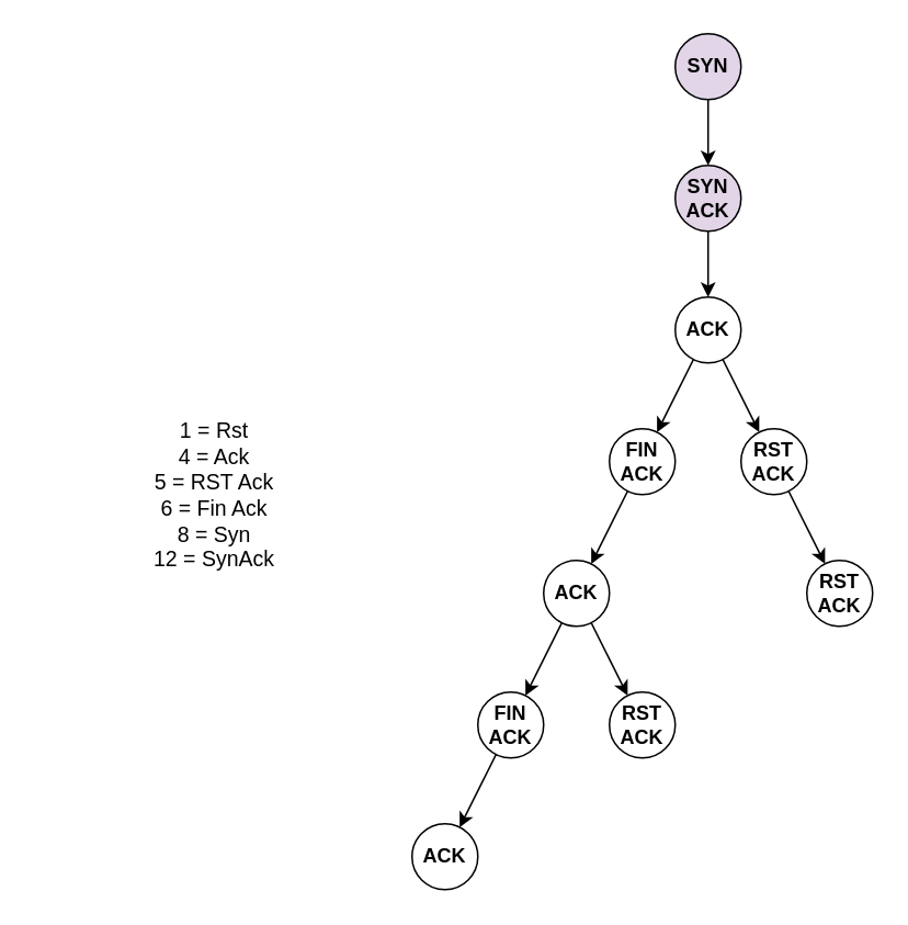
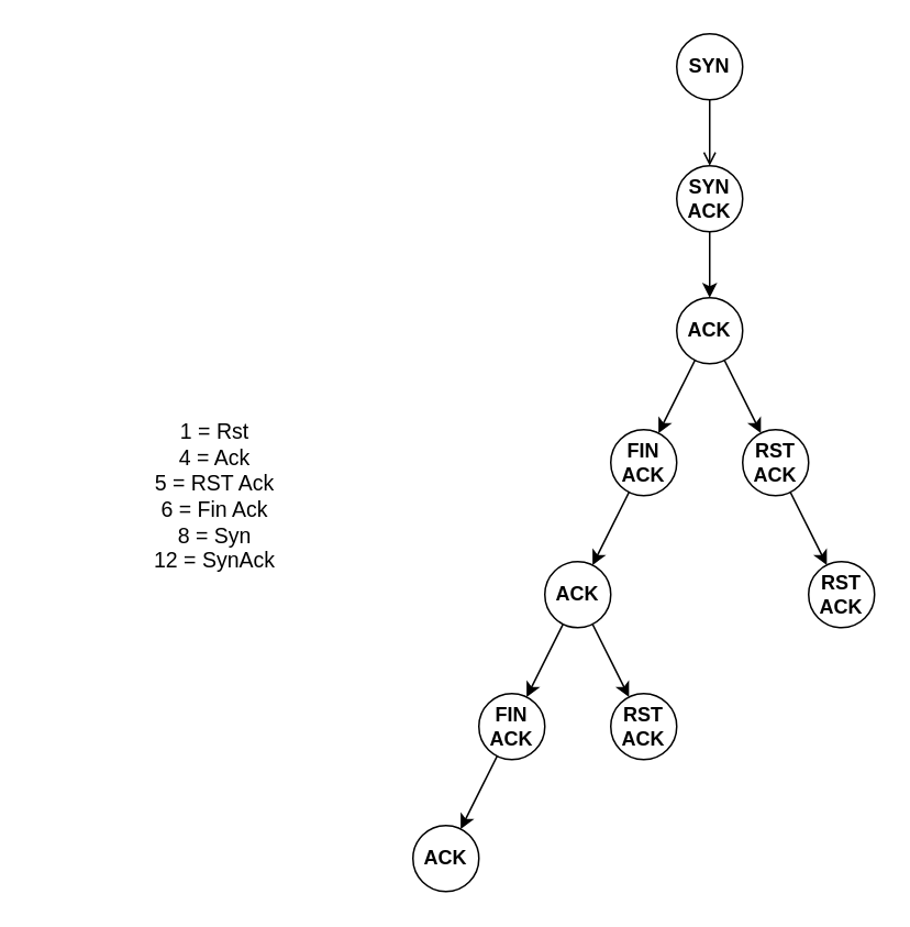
- <mxCell id="3" value="&lt;span style=&quot;font-size: 12px;&quot;&gt;&lt;font style=&quot;font-size: 12px;&quot;&gt;SYN&lt;/font&gt;&lt;/span&gt;" style="ellipse;whiteSpace=wrap;html=1;aspect=fixed;fontStyle=1;fontSize=12;fillColor=#e1d5e7;" vertex="1" parent="1"><mxGeometry x="410" y="20" width="40" height="40" as="geometry" /></mxCell>
+ <mxCell id="3" value="&lt;span style=&quot;font-size: 12px;&quot;&gt;&lt;font style=&quot;font-size: 12px;&quot;&gt;SYN&lt;/font&gt;&lt;/span&gt;" style="ellipse;whiteSpace=wrap;html=1;aspect=fixed;fontStyle=1;fontSize=12;" vertex="1" parent="1"><mxGeometry x="410" y="20" width="40" height="40" as="geometry" /></mxCell>
- <mxCell id="2" value="" style="edgeStyle=none;rounded=0;orthogonalLoop=1;jettySize=auto;html=1;fontStyle=1;fontSize=12;" edge="1" parent="1" source="3" target="5"><mxGeometry relative="1" as="geometry" /></mxCell>
+ <mxCell id="2" value="" style="edgeStyle=none;rounded=0;orthogonalLoop=1;jettySize=auto;html=1;fontStyle=1;fontSize=12;endArrow=open;" edge="1" parent="1" source="3" target="5"><mxGeometry relative="1" as="geometry" /></mxCell>
- <mxCell id="5" value="&lt;font style=&quot;font-size: 12px;&quot;&gt;&lt;span style=&quot;font-size: 12px;&quot;&gt;SYN&lt;br style=&quot;font-size: 12px;&quot;&gt;ACK&lt;br style=&quot;font-size: 12px;&quot;&gt;&lt;/span&gt;&lt;/font&gt;" style="ellipse;whiteSpace=wrap;html=1;aspect=fixed;fontStyle=1;fontSize=12;fillColor=#e1d5e7;" vertex="1" parent="1"><mxGeometry x="410" y="100" width="40" height="40" as="geometry" /></mxCell>
+ <mxCell id="5" value="&lt;font style=&quot;font-size: 12px;&quot;&gt;&lt;span style=&quot;font-size: 12px;&quot;&gt;SYN&lt;br style=&quot;font-size: 12px;&quot;&gt;ACK&lt;br style=&quot;font-size: 12px;&quot;&gt;&lt;/span&gt;&lt;/font&gt;" style="ellipse;whiteSpace=wrap;html=1;aspect=fixed;fontStyle=1;fontSize=12;" vertex="1" parent="1"><mxGeometry x="410" y="100" width="40" height="40" as="geometry" /></mxCell>
